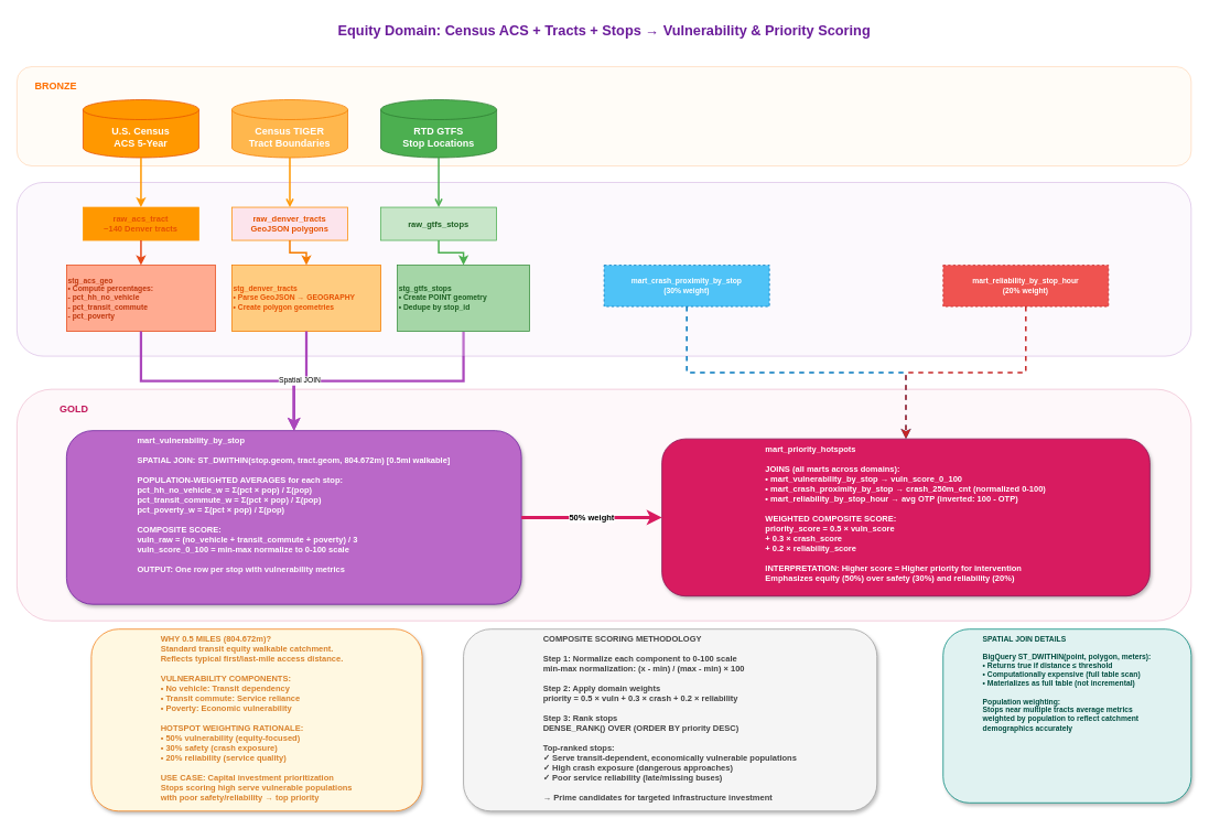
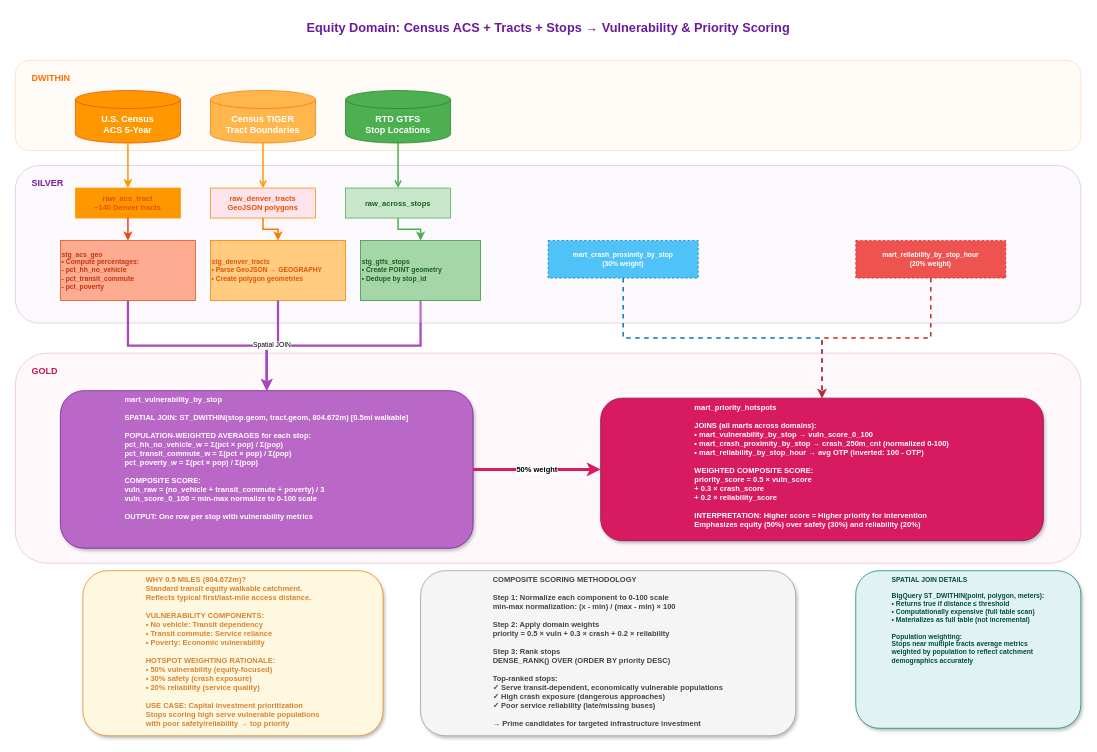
- <mxCell id="7" value="BRONZE" style="text;html=1;strokeColor=none;fillColor=none;align=left;fontSize=12;fontStyle=1;fontColor=#ff6f00;" parent="1" vertex="1"><mxGeometry x="40" y="90" width="80" height="20" as="geometry" /></mxCell>
+ <mxCell id="7" value="DWITHIN" style="text;html=1;strokeColor=none;fillColor=none;align=left;fontSize=12;fontStyle=1;fontColor=#ff6f00;" parent="1" vertex="1"><mxGeometry x="40" y="90" width="80" height="20" as="geometry" /></mxCell>
+ <mxCell id="8" value="SILVER" style="text;html=1;strokeColor=none;fillColor=none;align=left;fontSize=12;fontStyle=1;fontColor=#7b1fa2;" parent="1" vertex="1"><mxGeometry x="40" y="230" width="80" height="20" as="geometry" /></mxCell>
- <mxCell id="15" value="raw_gtfs_stops" style="rounded=0;whiteSpace=wrap;html=1;fillColor=#c8e6c9;strokeColor=#4caf50;fontColor=#1b5e20;fontStyle=1;fontSize=10;" parent="1" vertex="1"><mxGeometry x="460" y="250" width="140" height="40" as="geometry" /></mxCell>
+ <mxCell id="15" value="raw_across_stops" style="rounded=0;whiteSpace=wrap;html=1;fillColor=#c8e6c9;strokeColor=#4caf50;fontColor=#1b5e20;fontStyle=1;fontSize=10;" parent="1" vertex="1"><mxGeometry x="460" y="250" width="140" height="40" as="geometry" /></mxCell>
- <mxCell id="9" value="GOLD" style="text;html=1;strokeColor=none;fillColor=none;align=left;fontSize=12;fontStyle=1;fontColor=#c2185b;" parent="1" vertex="1"><mxGeometry x="70" y="480" width="80" height="20" as="geometry" /></mxCell>
+ <mxCell id="9" value="GOLD" style="text;html=1;strokeColor=none;fillColor=none;align=left;fontSize=12;fontStyle=1;fontColor=#c2185b;" parent="1" vertex="1"><mxGeometry x="40" y="480" width="80" height="20" as="geometry" /></mxCell>
